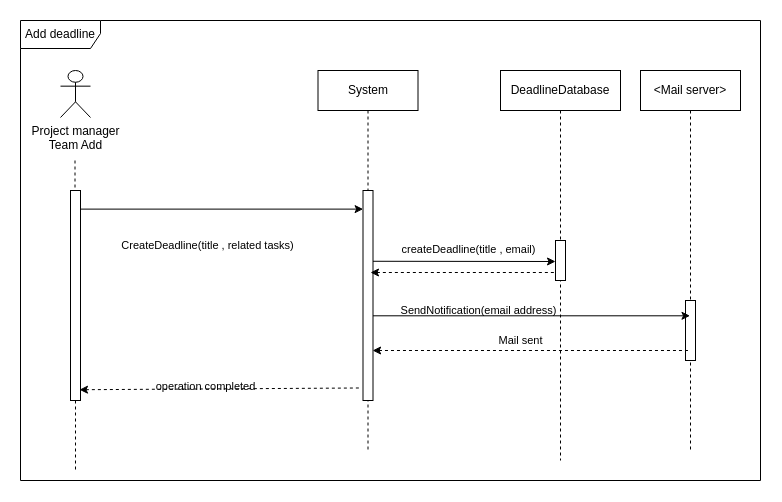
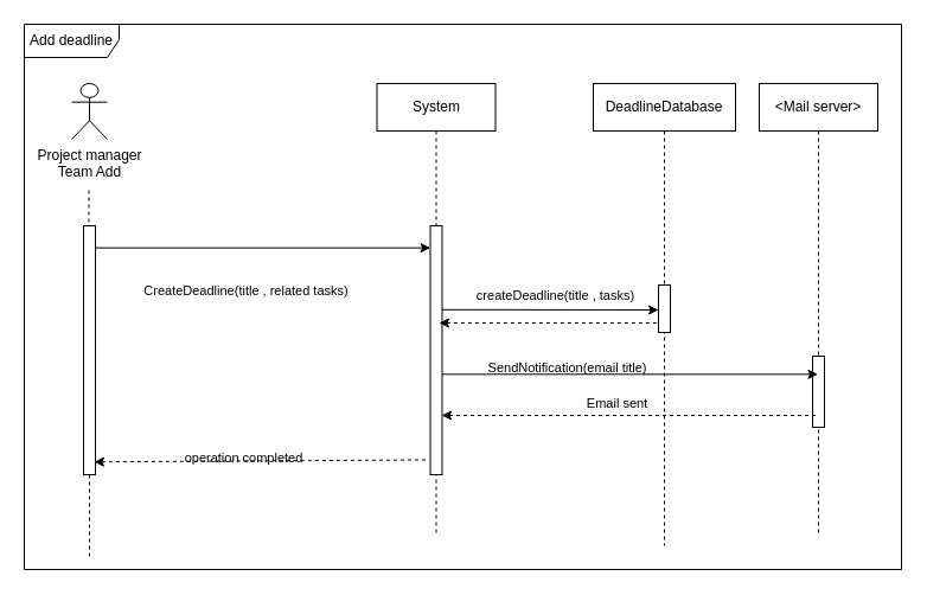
- <mxCell id="19" value="createDeadline(title , email)" style="text;html=1;align=center;verticalAlign=middle;resizable=0;points=[];autosize=1;strokeColor=none;fontSize=11;" parent="1" vertex="1"><mxGeometry x="392.5" y="238.5" width="150" height="20" as="geometry" /></mxCell>
+ <mxCell id="19" value="createDeadline(title , tasks)" style="text;html=1;align=center;verticalAlign=middle;resizable=0;points=[];autosize=1;strokeColor=none;fontSize=11;" parent="1" vertex="1"><mxGeometry x="392.5" y="238.5" width="150" height="20" as="geometry" /></mxCell>
- <mxCell id="21" value="SendNotification(email address)" style="text;html=1;align=center;verticalAlign=middle;resizable=0;points=[];autosize=1;strokeColor=none;fontSize=11;" parent="1" vertex="1"><mxGeometry x="392.5" y="300" width="170" height="20" as="geometry" /></mxCell>
+ <mxCell id="21" value="SendNotification(email title)" style="text;html=1;align=center;verticalAlign=middle;resizable=0;points=[];autosize=1;strokeColor=none;fontSize=11;" parent="1" vertex="1"><mxGeometry x="392.5" y="300" width="170" height="20" as="geometry" /></mxCell>
- <mxCell id="14" value="Mail sent" style="text;html=1;align=center;verticalAlign=middle;resizable=0;points=[];autosize=1;strokeColor=none;fontSize=11;" parent="1" vertex="1"><mxGeometry x="485" y="330" width="70" height="20" as="geometry" /></mxCell>
+ <mxCell id="14" value="Email sent" style="text;html=1;align=center;verticalAlign=middle;resizable=0;points=[];autosize=1;strokeColor=none;fontSize=11;" parent="1" vertex="1"><mxGeometry x="485" y="330" width="70" height="20" as="geometry" /></mxCell>
